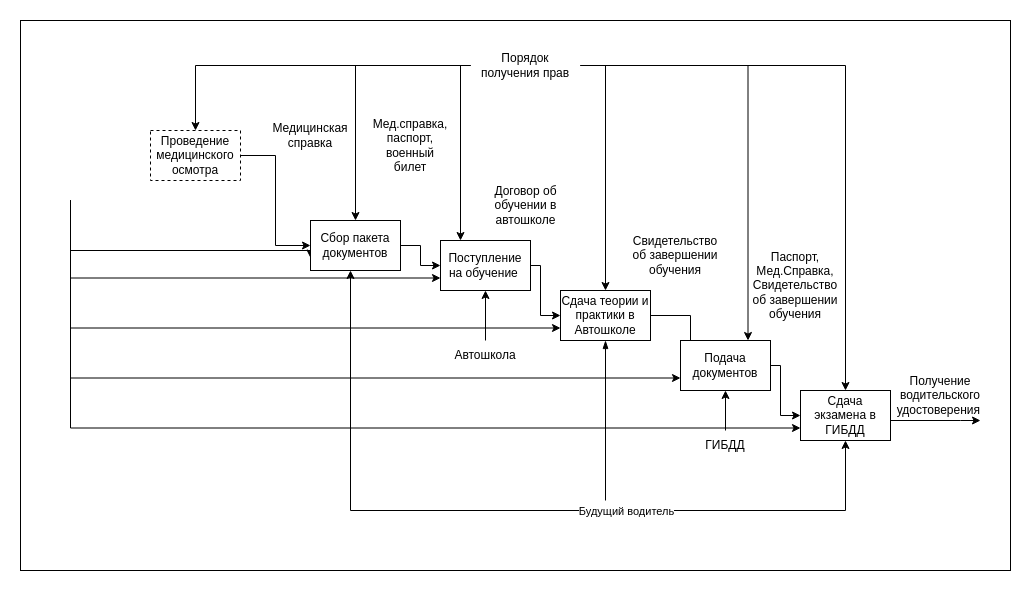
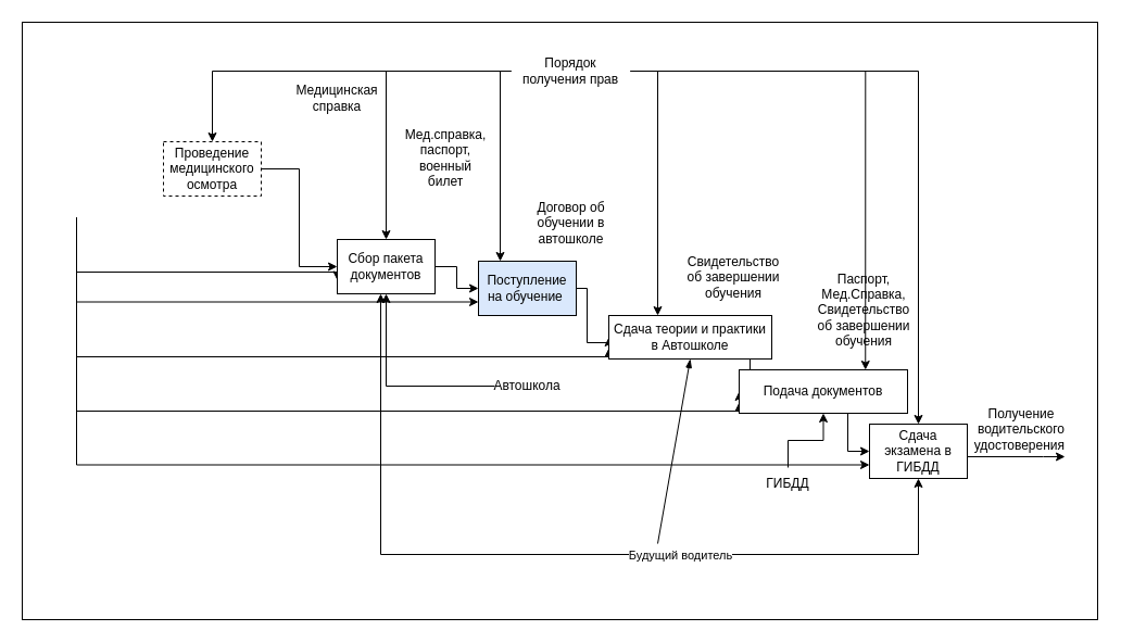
- <mxCell id="35" value="Медицинская справка" style="text;html=1;strokeColor=none;fillColor=none;align=center;verticalAlign=middle;whiteSpace=wrap;rounded=0;" parent="1" vertex="1"><mxGeometry x="280" y="120" width="60" height="30" as="geometry" /></mxCell>
+ <mxCell id="35" value="Медицинская справка" style="text;html=1;strokeColor=none;fillColor=none;align=center;verticalAlign=middle;whiteSpace=wrap;rounded=0;" parent="1" vertex="1"><mxGeometry x="280" y="75" width="60" height="30" as="geometry" /></mxCell>
- <mxCell id="15" value="Поступление на обучение&amp;nbsp;" style="rounded=0;whiteSpace=wrap;html=1;" parent="1" vertex="1"><mxGeometry x="440" y="240" width="90" height="50" as="geometry" /></mxCell>
+ <mxCell id="15" value="Поступление на обучение&amp;nbsp;" style="rounded=0;whiteSpace=wrap;html=1;fillColor=#dae8fc;" parent="1" vertex="1"><mxGeometry x="440" y="240" width="90" height="50" as="geometry" /></mxCell>
- <mxCell id="17" value="Сдача теории и практики в Автошколе" style="rounded=0;whiteSpace=wrap;html=1;" parent="1" vertex="1"><mxGeometry x="560" y="290" width="90" height="50" as="geometry" /></mxCell>
+ <mxCell id="17" value="Сдача теории и практики в Автошколе" style="rounded=0;whiteSpace=wrap;html=1;" parent="1" vertex="1"><mxGeometry x="560" y="290" width="150" height="40" as="geometry" /></mxCell>
- <mxCell id="26" value="" style="edgeStyle=orthogonalEdgeStyle;rounded=0;orthogonalLoop=1;jettySize=auto;html=1;startArrow=none;startFill=0;endArrow=classic;endFill=1;" parent="1" source="27" target="15" edge="1"><mxGeometry relative="1" as="geometry" /></mxCell>
+ <mxCell id="26" value="" style="edgeStyle=orthogonalEdgeStyle;rounded=0;orthogonalLoop=1;jettySize=auto;html=1;startArrow=none;startFill=0;endArrow=classic;endFill=1;" parent="1" source="27" target="13" edge="1"><mxGeometry relative="1" as="geometry" /></mxCell>
- <mxCell id="19" value="Подача документов" style="rounded=0;whiteSpace=wrap;html=1;" parent="1" vertex="1"><mxGeometry x="680" y="340" width="90" height="50" as="geometry" /></mxCell>
+ <mxCell id="19" value="Подача документов" style="rounded=0;whiteSpace=wrap;html=1;" parent="1" vertex="1"><mxGeometry x="680" y="340" width="155" height="40" as="geometry" /></mxCell>
